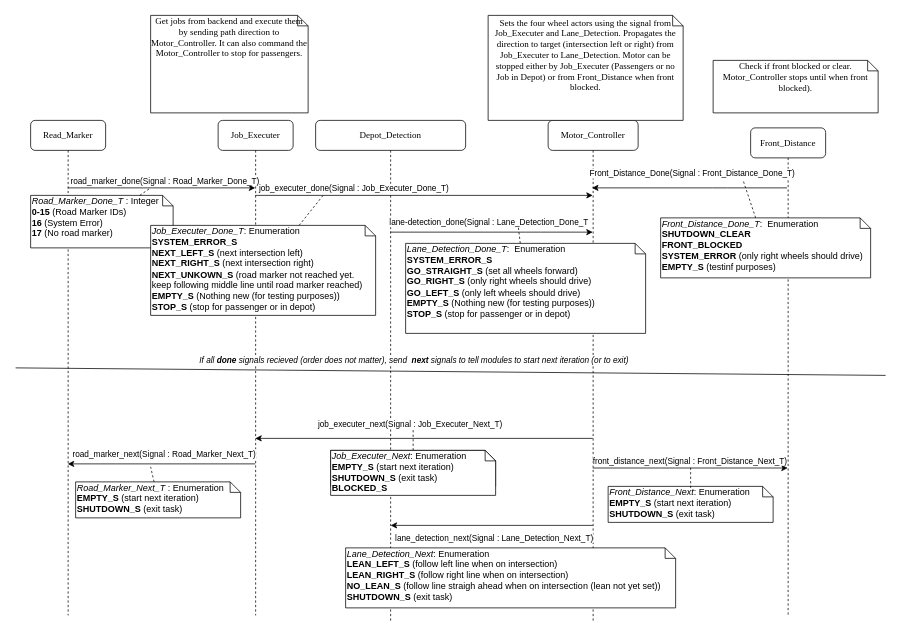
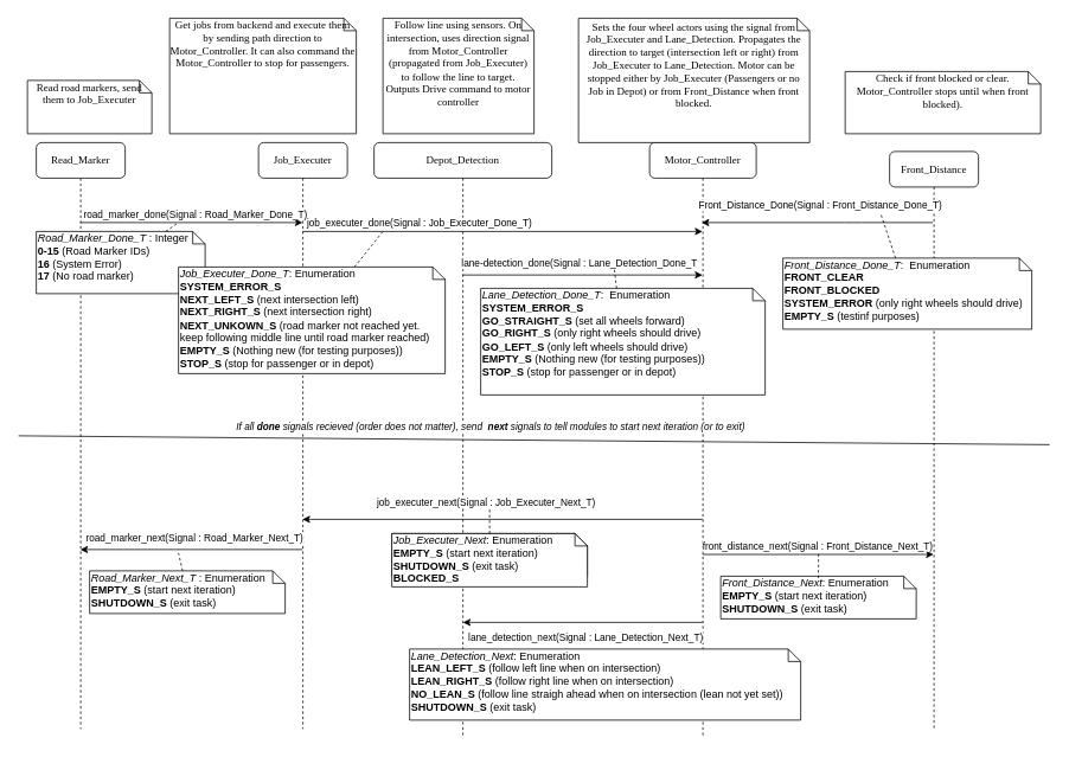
- <mxCell id="8" value="&lt;div&gt;Get jobs from backend and execute them by sending path direction to Motor_Controller. It can also command the Motor_Controller to stop for passengers.&lt;/div&gt;&lt;div&gt;&lt;br&gt;&lt;/div&gt;" style="shape=note;whiteSpace=wrap;html=1;size=14;verticalAlign=top;align=center;spacingTop=-6;rounded=0;shadow=0;comic=0;labelBackgroundColor=none;strokeWidth=1;fontFamily=Verdana;fontSize=12" parent="1" vertex="1"><mxGeometry x="200" y="20" width="210" height="130" as="geometry" /></mxCell>
+ <mxCell id="8" value="&lt;div&gt;Get jobs from backend and execute them by sending path direction to Motor_Controller. It can also command the Motor_Controller to stop for passengers.&lt;/div&gt;&lt;div&gt;&lt;br&gt;&lt;/div&gt;" style="shape=note;whiteSpace=wrap;html=1;size=14;verticalAlign=top;align=center;spacingTop=-6;rounded=0;shadow=0;comic=0;labelBackgroundColor=none;strokeWidth=1;fontFamily=Verdana;fontSize=12" parent="1" vertex="1"><mxGeometry x="190" y="20" width="210" height="130" as="geometry" /></mxCell>
+ <mxCell id="9" value="Follow line using sensors. On intersection, uses direction signal from Motor_Controller (propagated from Job_Executer) to follow the line to target. Outputs Drive command to motor controller" style="shape=note;whiteSpace=wrap;html=1;size=14;verticalAlign=top;align=center;spacingTop=-6;rounded=0;shadow=0;comic=0;labelBackgroundColor=none;strokeWidth=1;fontFamily=Verdana;fontSize=12" parent="1" vertex="1"><mxGeometry x="430" y="20" width="170" height="130" as="geometry" /></mxCell>
+ <mxCell id="7" value="Read road markers, send them to Job_Executer" style="shape=note;whiteSpace=wrap;html=1;size=14;verticalAlign=top;align=center;spacingTop=-6;rounded=0;shadow=0;comic=0;labelBackgroundColor=none;strokeWidth=1;fontFamily=Verdana;fontSize=12" parent="1" vertex="1"><mxGeometry x="30" y="90" width="140" height="60" as="geometry" /></mxCell>
- <mxCell id="34" value="&lt;i&gt;Front_Distance_Done_T&lt;/i&gt;:&amp;nbsp; Enumeration&lt;br&gt;&lt;b&gt;SHUTDOWN_CLEAR&lt;/b&gt;&lt;br&gt;&lt;b&gt;FRONT_BLOCKED&lt;/b&gt;&lt;br&gt;&lt;b&gt;SYSTEM_ERROR &lt;/b&gt;(only right wheels should drive)&lt;br&gt;&lt;b&gt;EMPTY_S &lt;/b&gt;(testinf purposes)" style="shape=note;whiteSpace=wrap;html=1;size=14;verticalAlign=top;align=left;spacingTop=-6;" parent="1" vertex="1"><mxGeometry x="880" y="290" width="280" height="80" as="geometry" /></mxCell>
+ <mxCell id="34" value="&lt;i&gt;Front_Distance_Done_T&lt;/i&gt;:&amp;nbsp; Enumeration&lt;br&gt;&lt;b&gt;FRONT_CLEAR&lt;/b&gt;&lt;br&gt;&lt;b&gt;FRONT_BLOCKED&lt;/b&gt;&lt;br&gt;&lt;b&gt;SYSTEM_ERROR &lt;/b&gt;(only right wheels should drive)&lt;br&gt;&lt;b&gt;EMPTY_S &lt;/b&gt;(testinf purposes)" style="shape=note;whiteSpace=wrap;html=1;size=14;verticalAlign=top;align=left;spacingTop=-6;" parent="1" vertex="1"><mxGeometry x="880" y="290" width="280" height="80" as="geometry" /></mxCell>
